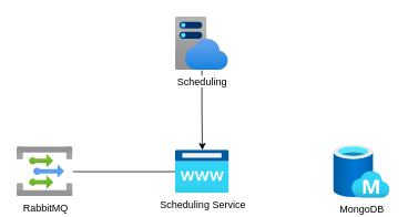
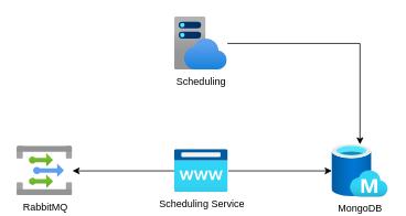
- <mxCell id="7" style="edgeStyle=orthogonalEdgeStyle;rounded=0;orthogonalLoop=1;jettySize=auto;html=1;" edge="1" parent="1" source="8" target="6"><mxGeometry relative="1" as="geometry" /></mxCell>
+ <mxCell id="7" style="edgeStyle=orthogonalEdgeStyle;rounded=0;orthogonalLoop=1;jettySize=auto;html=1;" edge="1" parent="1" source="8" target="3"><mxGeometry relative="1" as="geometry" /></mxCell>
- <mxCell id="4" style="edgeStyle=orthogonalEdgeStyle;rounded=0;orthogonalLoop=1;jettySize=auto;html=1;endArrow=none;" edge="1" parent="1" source="6" target="2"><mxGeometry relative="1" as="geometry" /></mxCell>
+ <mxCell id="4" style="edgeStyle=orthogonalEdgeStyle;rounded=0;orthogonalLoop=1;jettySize=auto;html=1;" edge="1" parent="1" source="6" target="2"><mxGeometry relative="1" as="geometry" /></mxCell>
+ <mxCell id="5" style="edgeStyle=orthogonalEdgeStyle;rounded=0;orthogonalLoop=1;jettySize=auto;html=1;" edge="1" parent="1" source="6" target="3"><mxGeometry relative="1" as="geometry" /></mxCell>
